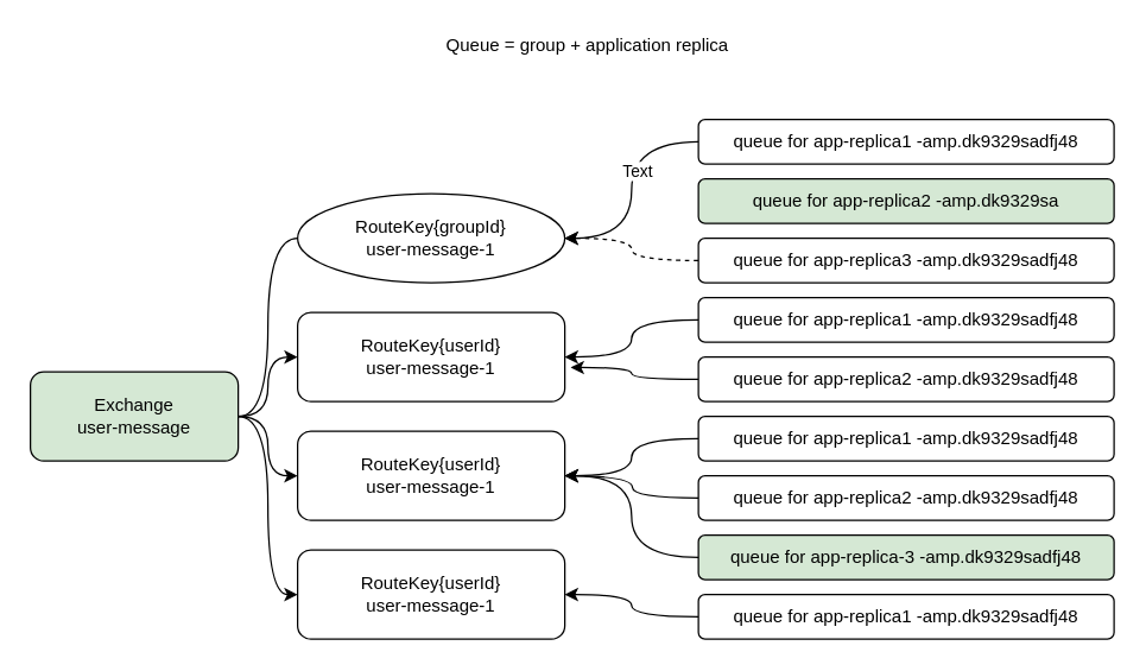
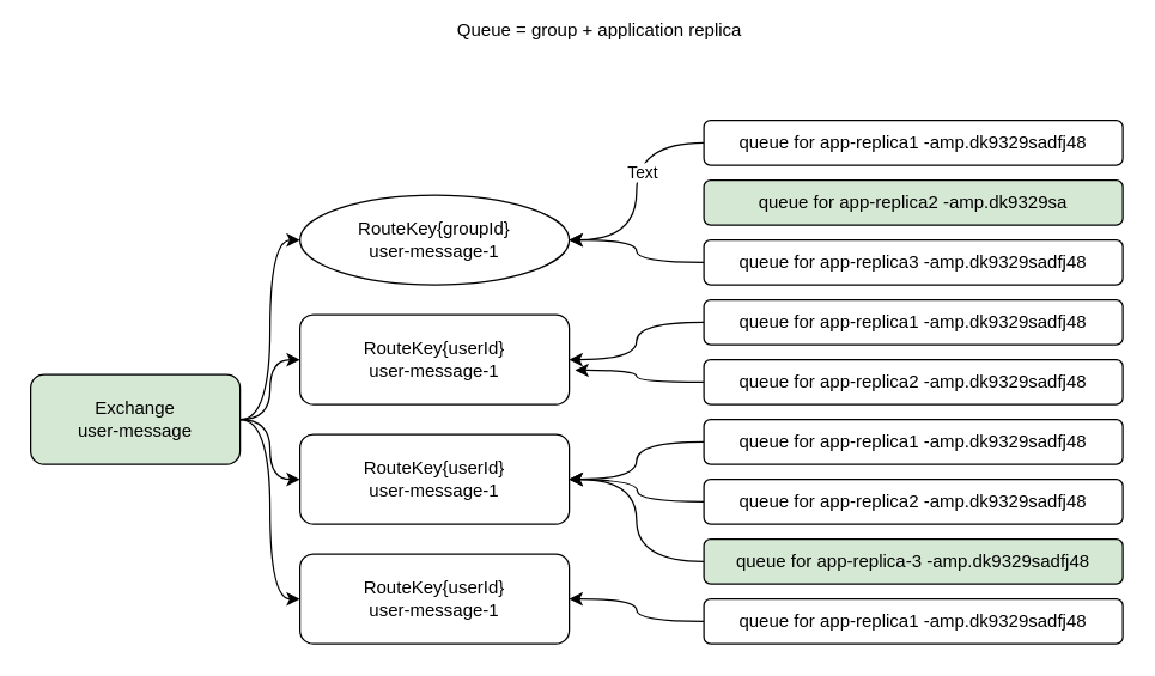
- <mxCell id="29" value="Queue = group + application replica" style="text;html=1;strokeColor=none;fillColor=none;align=center;verticalAlign=middle;whiteSpace=wrap;rounded=0;" vertex="1" parent="1"><mxGeometry x="243" y="20" width="305" height="20" as="geometry" /></mxCell>
+ <mxCell id="29" value="Queue = group + application replica" style="text;html=1;strokeColor=none;fillColor=none;align=center;verticalAlign=middle;whiteSpace=wrap;rounded=0;" vertex="1" parent="1"><mxGeometry x="248" y="10" width="305" height="20" as="geometry" /></mxCell>
- <mxCell id="15" style="edgeStyle=orthogonalEdgeStyle;curved=1;rounded=0;orthogonalLoop=1;jettySize=auto;html=1;entryX=1;entryY=0.5;entryDx=0;entryDy=0;dashed=1;" parent="1" source="16" target="7" edge="1"><mxGeometry relative="1" as="geometry" /></mxCell>
+ <mxCell id="15" style="edgeStyle=orthogonalEdgeStyle;curved=1;rounded=0;orthogonalLoop=1;jettySize=auto;html=1;entryX=1;entryY=0.5;entryDx=0;entryDy=0;" parent="1" source="16" target="7" edge="1"><mxGeometry relative="1" as="geometry" /></mxCell>
- <mxCell id="2" style="edgeStyle=orthogonalEdgeStyle;rounded=0;orthogonalLoop=1;jettySize=auto;html=1;entryX=0;entryY=0.5;entryDx=0;entryDy=0;curved=1;endArrow=none;" parent="1" source="6" target="7" edge="1"><mxGeometry relative="1" as="geometry" /></mxCell>
+ <mxCell id="2" style="edgeStyle=orthogonalEdgeStyle;rounded=0;orthogonalLoop=1;jettySize=auto;html=1;entryX=0;entryY=0.5;entryDx=0;entryDy=0;curved=1;" parent="1" source="6" target="7" edge="1"><mxGeometry relative="1" as="geometry" /></mxCell>
